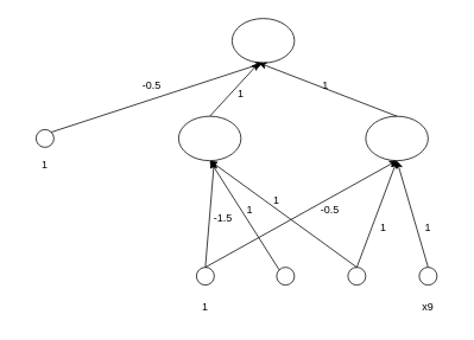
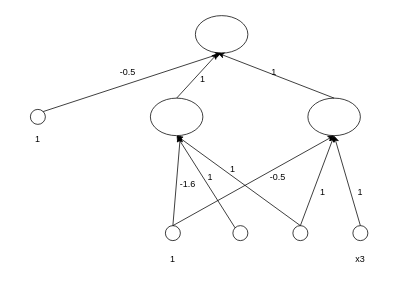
- <mxCell id="25" value="-1.5" style="text;html=1;strokeColor=none;fillColor=none;align=center;verticalAlign=middle;whiteSpace=wrap;rounded=0;" vertex="1" parent="1"><mxGeometry x="220" y="230" width="60" height="30" as="geometry" /></mxCell>
+ <mxCell id="25" value="-1.6" style="text;html=1;strokeColor=none;fillColor=none;align=center;verticalAlign=middle;whiteSpace=wrap;rounded=0;" vertex="1" parent="1"><mxGeometry x="220" y="230" width="60" height="30" as="geometry" /></mxCell>
- <mxCell id="11" value="x9" style="text;html=1;strokeColor=none;fillColor=none;align=center;verticalAlign=middle;whiteSpace=wrap;rounded=0;" vertex="1" parent="1"><mxGeometry x="450" y="330" width="60" height="30" as="geometry" /></mxCell>
+ <mxCell id="11" value="x3" style="text;html=1;strokeColor=none;fillColor=none;align=center;verticalAlign=middle;whiteSpace=wrap;rounded=0;" vertex="1" parent="1"><mxGeometry x="450" y="330" width="60" height="30" as="geometry" /></mxCell>
